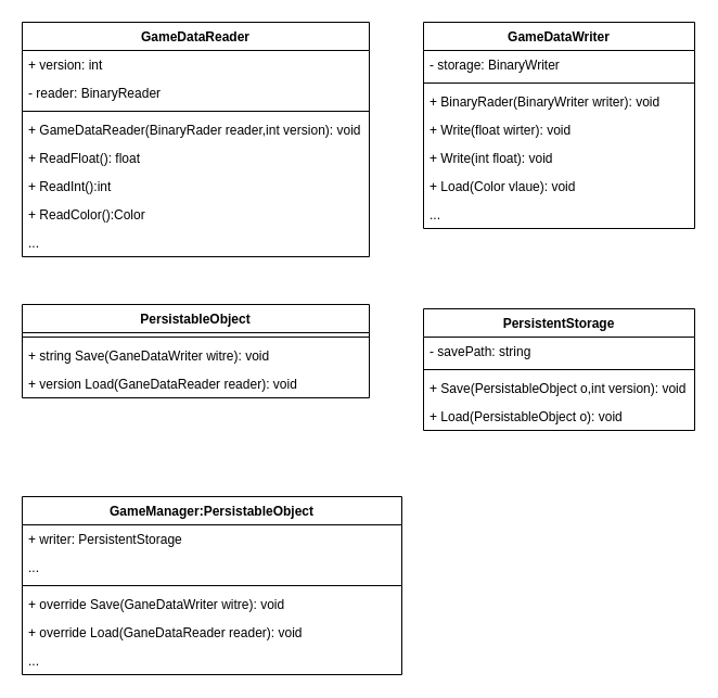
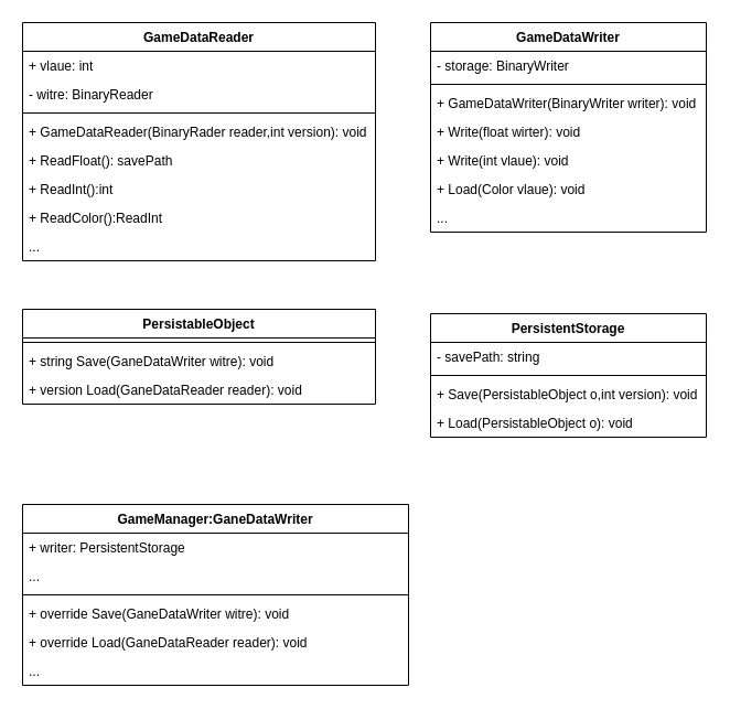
- <mxCell id="3" value="+ version: int" style="text;strokeColor=none;fillColor=none;align=left;verticalAlign=top;spacingLeft=4;spacingRight=4;overflow=hidden;rotatable=0;points=[[0,0.5],[1,0.5]];portConstraint=eastwest;" vertex="1" parent="2"><mxGeometry y="26" width="320" height="26" as="geometry" /></mxCell>
+ <mxCell id="3" value="+ vlaue: int" style="text;strokeColor=none;fillColor=none;align=left;verticalAlign=top;spacingLeft=4;spacingRight=4;overflow=hidden;rotatable=0;points=[[0,0.5],[1,0.5]];portConstraint=eastwest;" vertex="1" parent="2"><mxGeometry y="26" width="320" height="26" as="geometry" /></mxCell>
- <mxCell id="4" value="- reader: BinaryReader" style="text;strokeColor=none;fillColor=none;align=left;verticalAlign=top;spacingLeft=4;spacingRight=4;overflow=hidden;rotatable=0;points=[[0,0.5],[1,0.5]];portConstraint=eastwest;" vertex="1" parent="2"><mxGeometry y="52" width="320" height="26" as="geometry" /></mxCell>
+ <mxCell id="4" value="- witre: BinaryReader" style="text;strokeColor=none;fillColor=none;align=left;verticalAlign=top;spacingLeft=4;spacingRight=4;overflow=hidden;rotatable=0;points=[[0,0.5],[1,0.5]];portConstraint=eastwest;" vertex="1" parent="2"><mxGeometry y="52" width="320" height="26" as="geometry" /></mxCell>
- <mxCell id="14" value="+ BinaryRader(BinaryWriter writer): void" style="text;strokeColor=none;fillColor=none;align=left;verticalAlign=top;spacingLeft=4;spacingRight=4;overflow=hidden;rotatable=0;points=[[0,0.5],[1,0.5]];portConstraint=eastwest;" vertex="1" parent="11"><mxGeometry y="60" width="250" height="26" as="geometry" /></mxCell>
+ <mxCell id="14" value="+ GameDataWriter(BinaryWriter writer): void" style="text;strokeColor=none;fillColor=none;align=left;verticalAlign=top;spacingLeft=4;spacingRight=4;overflow=hidden;rotatable=0;points=[[0,0.5],[1,0.5]];portConstraint=eastwest;" vertex="1" parent="11"><mxGeometry y="60" width="250" height="26" as="geometry" /></mxCell>
- <mxCell id="7" value="+ ReadFloat(): float" style="text;strokeColor=none;fillColor=none;align=left;verticalAlign=top;spacingLeft=4;spacingRight=4;overflow=hidden;rotatable=0;points=[[0,0.5],[1,0.5]];portConstraint=eastwest;" vertex="1" parent="2"><mxGeometry y="112" width="320" height="26" as="geometry" /></mxCell>
+ <mxCell id="7" value="+ ReadFloat(): savePath" style="text;strokeColor=none;fillColor=none;align=left;verticalAlign=top;spacingLeft=4;spacingRight=4;overflow=hidden;rotatable=0;points=[[0,0.5],[1,0.5]];portConstraint=eastwest;" vertex="1" parent="2"><mxGeometry y="112" width="320" height="26" as="geometry" /></mxCell>
- <mxCell id="16" value="+ Write(int float): void&#10;" style="text;strokeColor=none;fillColor=none;align=left;verticalAlign=top;spacingLeft=4;spacingRight=4;overflow=hidden;rotatable=0;points=[[0,0.5],[1,0.5]];portConstraint=eastwest;" vertex="1" parent="11"><mxGeometry y="112" width="250" height="26" as="geometry" /></mxCell>
+ <mxCell id="16" value="+ Write(int vlaue): void&#10;" style="text;strokeColor=none;fillColor=none;align=left;verticalAlign=top;spacingLeft=4;spacingRight=4;overflow=hidden;rotatable=0;points=[[0,0.5],[1,0.5]];portConstraint=eastwest;" vertex="1" parent="11"><mxGeometry y="112" width="250" height="26" as="geometry" /></mxCell>
- <mxCell id="9" value="+ ReadColor():Color" style="text;strokeColor=none;fillColor=none;align=left;verticalAlign=top;spacingLeft=4;spacingRight=4;overflow=hidden;rotatable=0;points=[[0,0.5],[1,0.5]];portConstraint=eastwest;" vertex="1" parent="2"><mxGeometry y="164" width="320" height="26" as="geometry" /></mxCell>
+ <mxCell id="9" value="+ ReadColor():ReadInt" style="text;strokeColor=none;fillColor=none;align=left;verticalAlign=top;spacingLeft=4;spacingRight=4;overflow=hidden;rotatable=0;points=[[0,0.5],[1,0.5]];portConstraint=eastwest;" vertex="1" parent="2"><mxGeometry y="164" width="320" height="26" as="geometry" /></mxCell>
- <mxCell id="28" value="GameManager:PersistableObject" style="swimlane;fontStyle=1;align=center;verticalAlign=top;childLayout=stackLayout;horizontal=1;startSize=26;horizontalStack=0;resizeParent=1;resizeParentMax=0;resizeLast=0;collapsible=1;marginBottom=0;" vertex="1" parent="1"><mxGeometry x="20" y="457" width="350" height="164" as="geometry" /></mxCell>
+ <mxCell id="28" value="GameManager:GaneDataWriter" style="swimlane;fontStyle=1;align=center;verticalAlign=top;childLayout=stackLayout;horizontal=1;startSize=26;horizontalStack=0;resizeParent=1;resizeParentMax=0;resizeLast=0;collapsible=1;marginBottom=0;" vertex="1" parent="1"><mxGeometry x="20" y="457" width="350" height="164" as="geometry" /></mxCell>
